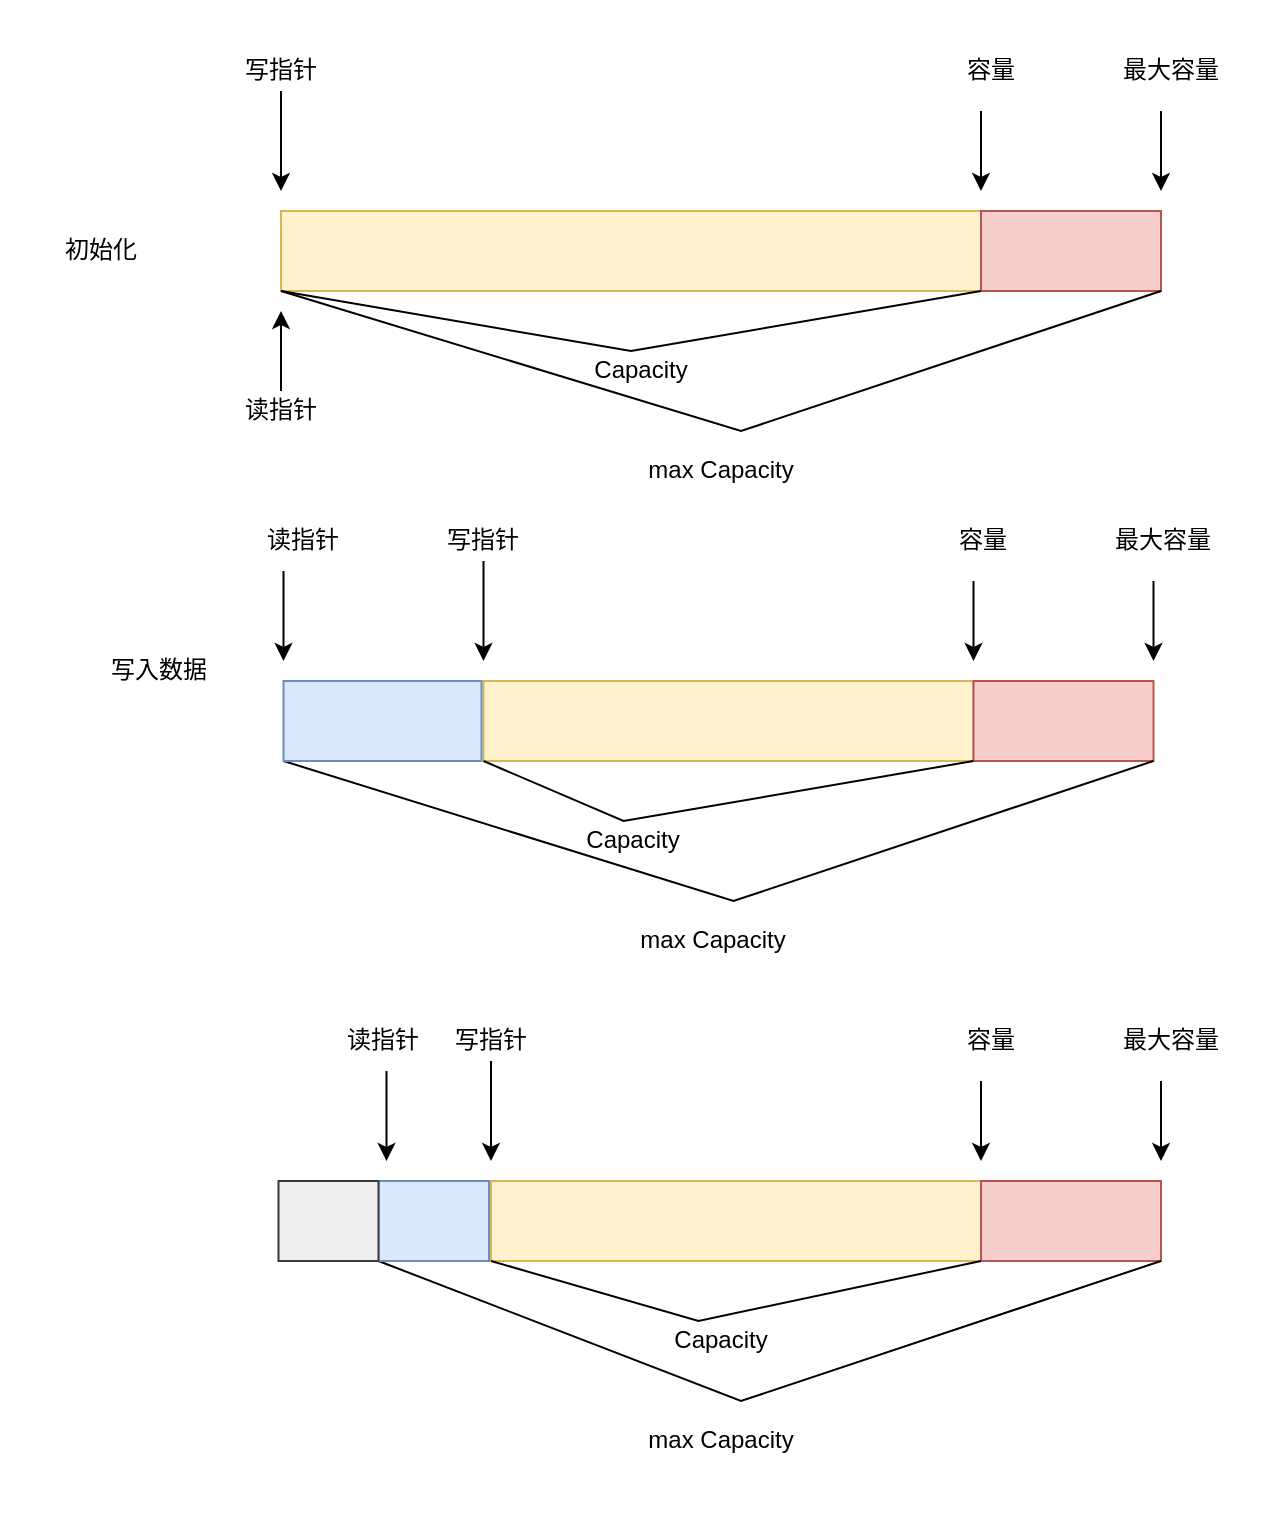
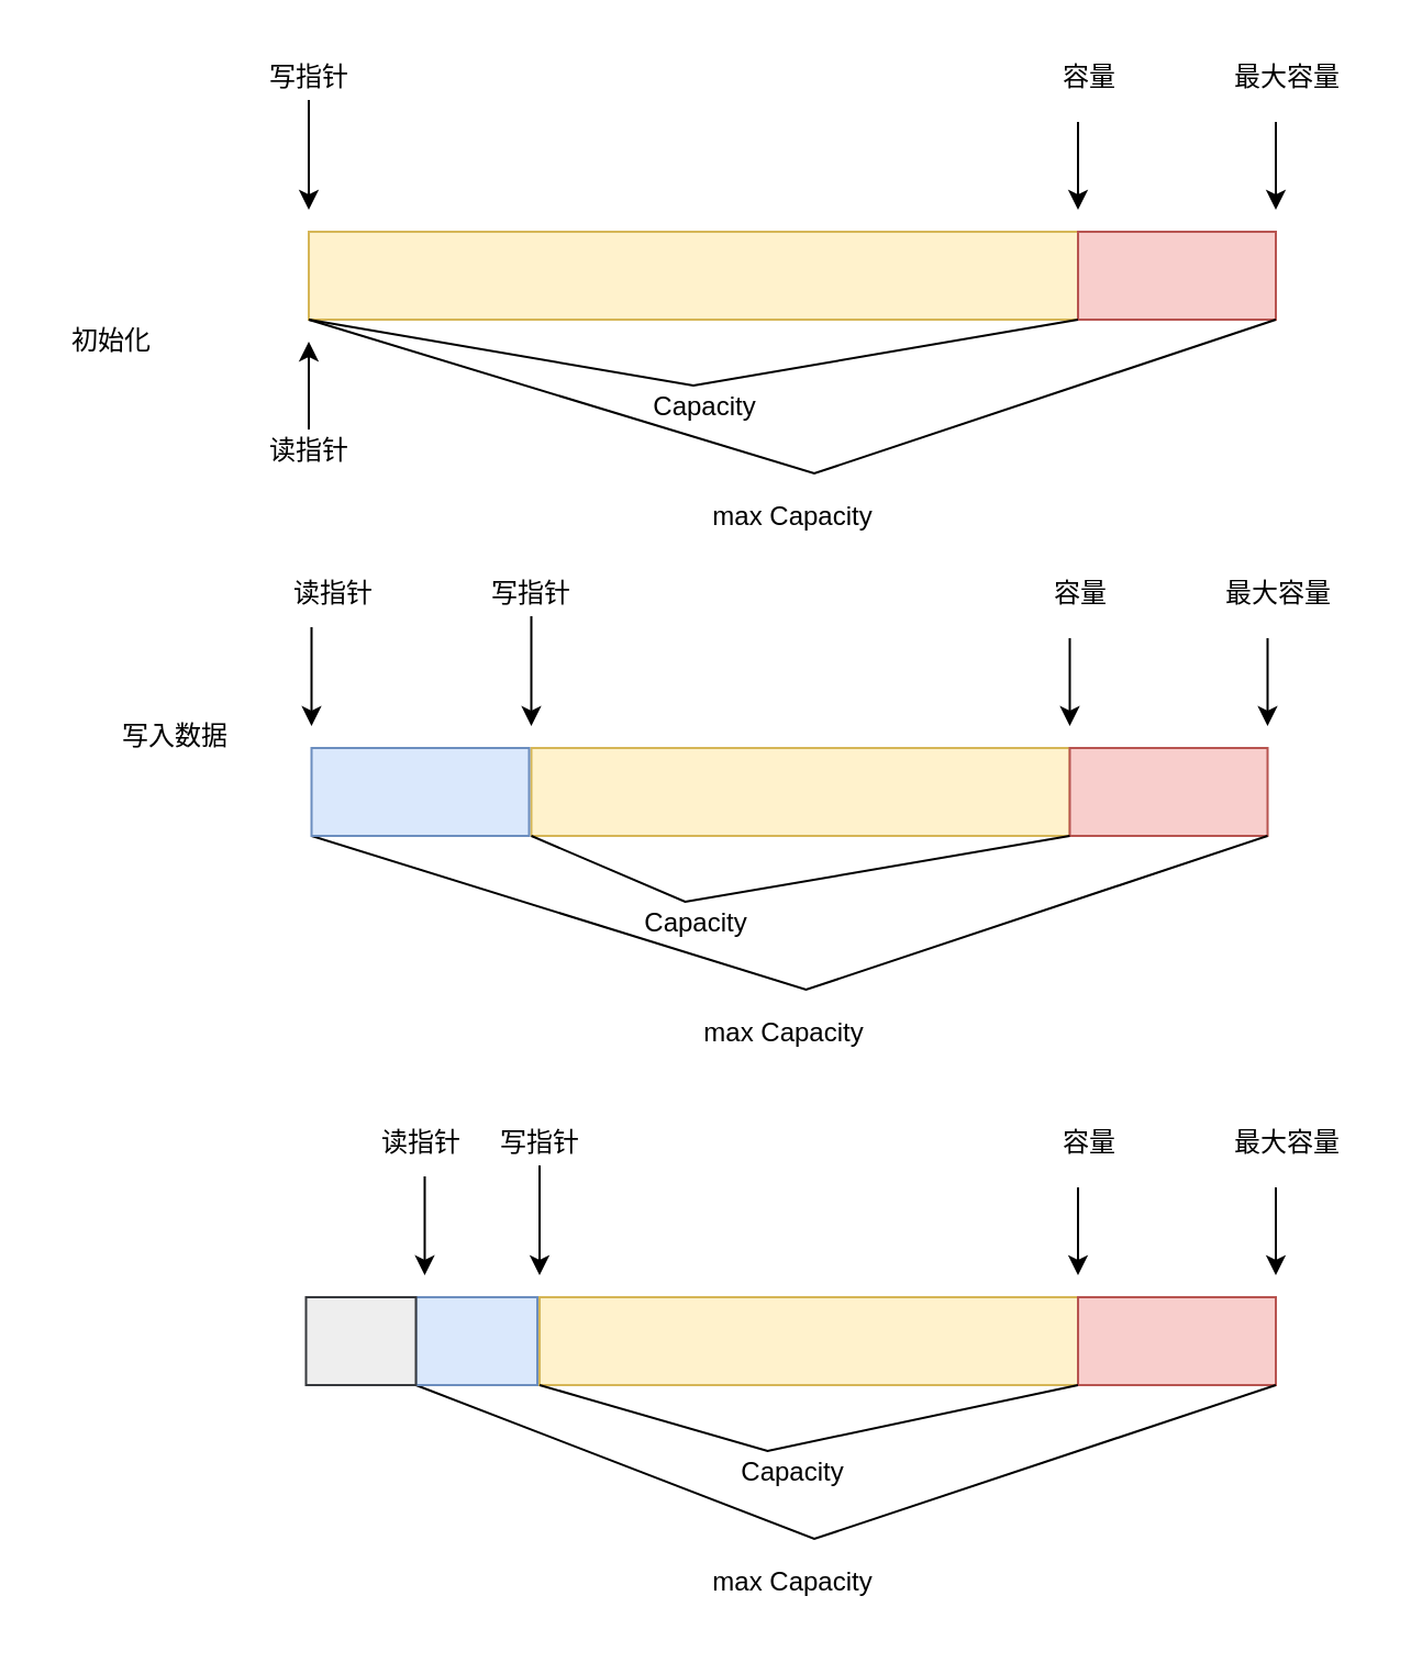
- <mxCell id="31" value="初始化" style="text;html=1;align=center;verticalAlign=middle;resizable=0;points=[];autosize=1;strokeColor=none;fillColor=none;" vertex="1" parent="1"><mxGeometry x="20" y="110" width="60" height="30" as="geometry" /></mxCell>
+ <mxCell id="31" value="初始化" style="text;html=1;align=center;verticalAlign=middle;resizable=0;points=[];autosize=1;strokeColor=none;fillColor=none;" vertex="1" parent="1"><mxGeometry x="20" y="140" width="60" height="30" as="geometry" /></mxCell>
